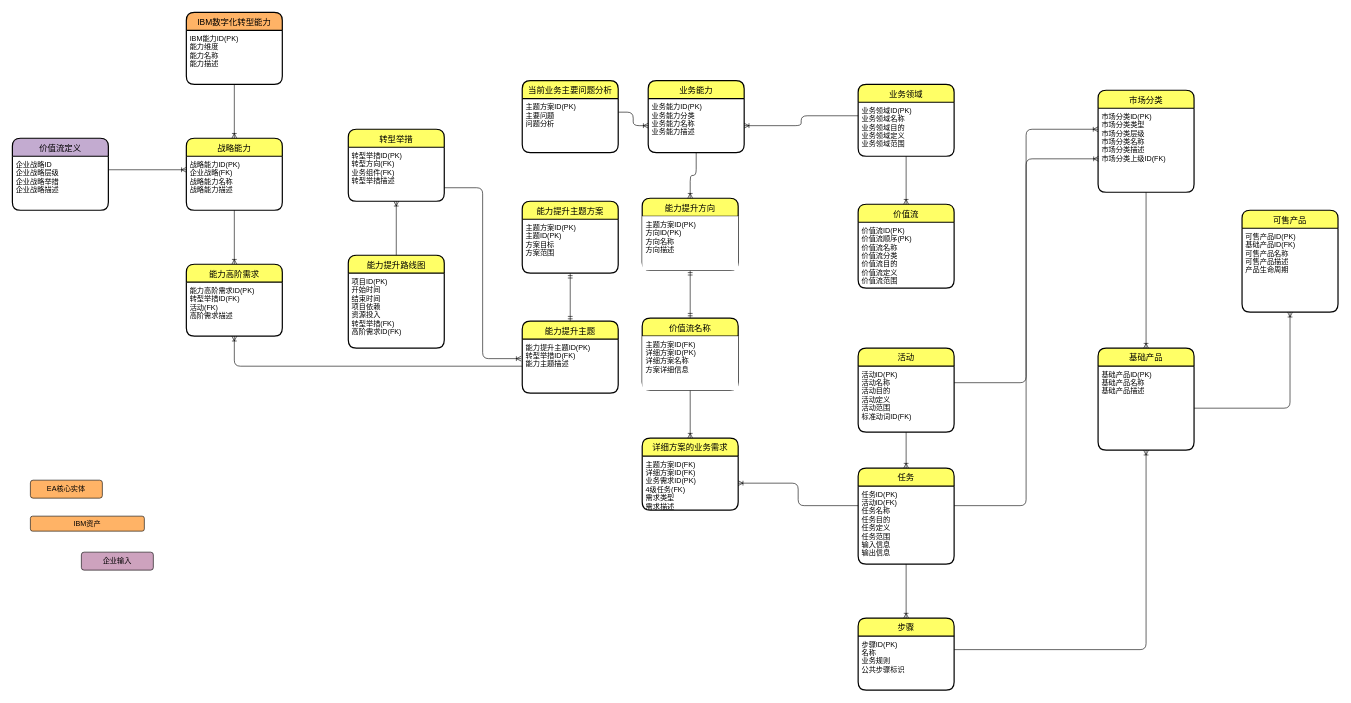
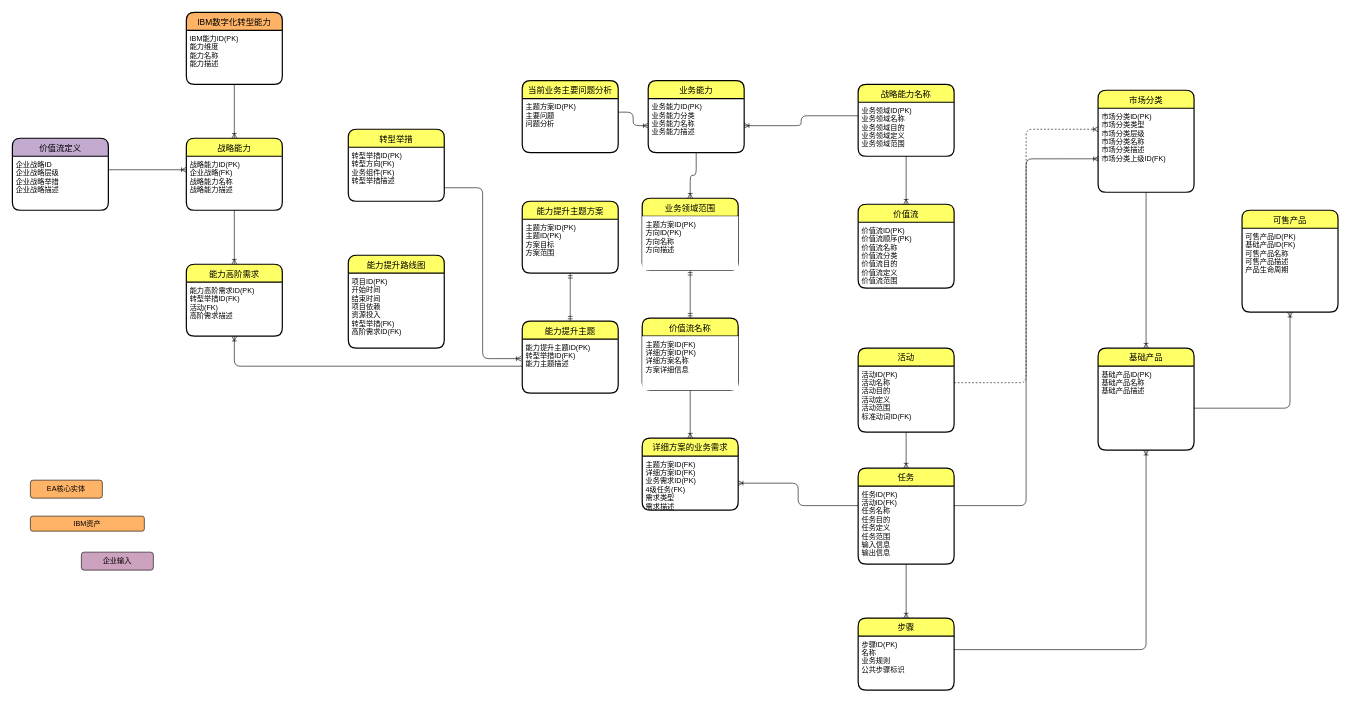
- <mxCell id="42" value="业务领域" style="swimlane;childLayout=stackLayout;horizontal=1;startSize=30;horizontalStack=0;rounded=1;fontSize=14;fontStyle=0;strokeWidth=2;resizeParent=0;resizeLast=1;shadow=0;dashed=0;align=center;fillColor=#FFFF66;" parent="1" vertex="1"><mxGeometry x="1430" y="140" width="160" height="120" as="geometry" /></mxCell>
+ <mxCell id="42" value="战略能力名称" style="swimlane;childLayout=stackLayout;horizontal=1;startSize=30;horizontalStack=0;rounded=1;fontSize=14;fontStyle=0;strokeWidth=2;resizeParent=0;resizeLast=1;shadow=0;dashed=0;align=center;fillColor=#FFFF66;" parent="1" vertex="1"><mxGeometry x="1430" y="140" width="160" height="120" as="geometry" /></mxCell>
- <mxCell id="63" value="" style="edgeStyle=orthogonalEdgeStyle;fontSize=12;html=1;endArrow=ERoneToMany;exitX=1;exitY=0.25;exitDx=0;exitDy=0;entryX=0;entryY=0.25;entryDx=0;entryDy=0;" parent="1" source="47" target="58" edge="1"><mxGeometry width="100" height="100" relative="1" as="geometry"><mxPoint x="1520" y="490" as="sourcePoint" /><mxPoint x="1780" y="310" as="targetPoint" /></mxGeometry></mxCell>
+ <mxCell id="63" value="" style="edgeStyle=orthogonalEdgeStyle;fontSize=12;html=1;endArrow=ERoneToMany;exitX=1;exitY=0.25;exitDx=0;exitDy=0;entryX=0;entryY=0.25;entryDx=0;entryDy=0;dashed=1;" parent="1" source="47" target="58" edge="1"><mxGeometry width="100" height="100" relative="1" as="geometry"><mxPoint x="1520" y="490" as="sourcePoint" /><mxPoint x="1780" y="310" as="targetPoint" /></mxGeometry></mxCell>
- <mxCell id="31" value="能力提升方向" style="swimlane;childLayout=stackLayout;horizontal=1;startSize=30;horizontalStack=0;rounded=1;fontSize=14;fontStyle=0;strokeWidth=2;resizeParent=0;resizeLast=1;shadow=0;dashed=0;align=center;fillColor=#FFFF66;" parent="1" vertex="1"><mxGeometry x="1070" y="330" width="160" height="120" as="geometry" /></mxCell>
+ <mxCell id="31" value="业务领域范围" style="swimlane;childLayout=stackLayout;horizontal=1;startSize=30;horizontalStack=0;rounded=1;fontSize=14;fontStyle=0;strokeWidth=2;resizeParent=0;resizeLast=1;shadow=0;dashed=0;align=center;fillColor=#FFFF66;" parent="1" vertex="1"><mxGeometry x="1070" y="330" width="160" height="120" as="geometry" /></mxCell>
- <mxCell id="6" value="" style="edgeStyle=orthogonalEdgeStyle;fontSize=12;html=1;endArrow=ERoneToMany;exitX=0.5;exitY=0;exitDx=0;exitDy=0;entryX=0.5;entryY=1;entryDx=0;entryDy=0;" parent="1" source="21" target="20" edge="1"><mxGeometry width="100" height="100" relative="1" as="geometry"><mxPoint x="690" y="805" as="sourcePoint" /><mxPoint x="790" y="705" as="targetPoint" /></mxGeometry></mxCell>
